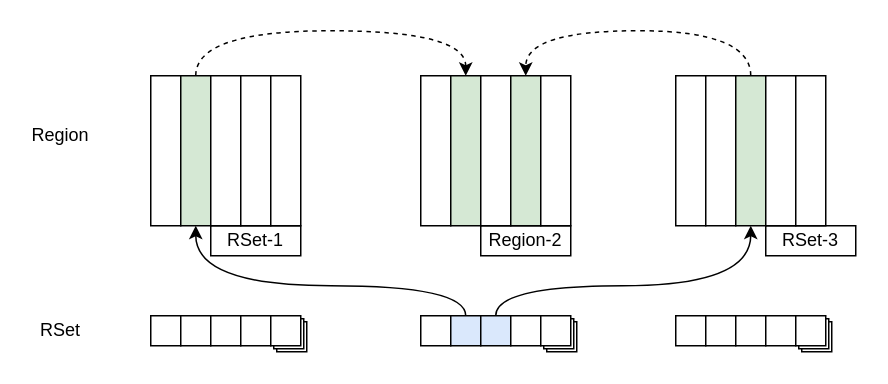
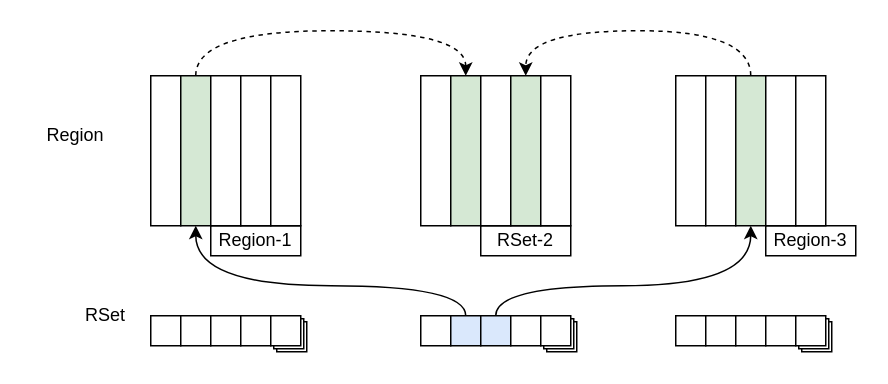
- <mxCell id="42" value="Region" style="text;html=1;strokeColor=none;fillColor=none;align=center;verticalAlign=middle;whiteSpace=wrap;rounded=0;" parent="1" vertex="1"><mxGeometry x="20" y="80" width="40" height="20" as="geometry" /></mxCell>
+ <mxCell id="42" value="Region" style="text;html=1;strokeColor=none;fillColor=none;align=center;verticalAlign=middle;whiteSpace=wrap;rounded=0;" parent="1" vertex="1"><mxGeometry x="30" y="80" width="40" height="20" as="geometry" /></mxCell>
- <mxCell id="44" value="RSet-1" style="text;html=1;fillColor=none;align=center;verticalAlign=middle;whiteSpace=wrap;rounded=0;strokeColor=#000000;" parent="1" vertex="1"><mxGeometry x="140" y="150" width="60" height="20" as="geometry" /></mxCell>
+ <mxCell id="44" value="Region-1" style="text;html=1;fillColor=none;align=center;verticalAlign=middle;whiteSpace=wrap;rounded=0;strokeColor=#000000;" parent="1" vertex="1"><mxGeometry x="140" y="150" width="60" height="20" as="geometry" /></mxCell>
- <mxCell id="45" value="Region-2" style="text;html=1;fillColor=none;align=center;verticalAlign=middle;whiteSpace=wrap;rounded=0;strokeColor=#000000;" parent="1" vertex="1"><mxGeometry x="320" y="150" width="60" height="20" as="geometry" /></mxCell>
+ <mxCell id="45" value="RSet-2" style="text;html=1;fillColor=none;align=center;verticalAlign=middle;whiteSpace=wrap;rounded=0;strokeColor=#000000;" parent="1" vertex="1"><mxGeometry x="320" y="150" width="60" height="20" as="geometry" /></mxCell>
- <mxCell id="46" value="RSet-3" style="text;html=1;fillColor=none;align=center;verticalAlign=middle;whiteSpace=wrap;rounded=0;strokeColor=#000000;" parent="1" vertex="1"><mxGeometry x="510" y="150" width="60" height="20" as="geometry" /></mxCell>
+ <mxCell id="46" value="Region-3" style="text;html=1;fillColor=none;align=center;verticalAlign=middle;whiteSpace=wrap;rounded=0;strokeColor=#000000;" parent="1" vertex="1"><mxGeometry x="510" y="150" width="60" height="20" as="geometry" /></mxCell>
- <mxCell id="43" value="RSet" style="text;html=1;strokeColor=none;fillColor=none;align=center;verticalAlign=middle;whiteSpace=wrap;rounded=0;" parent="1" vertex="1"><mxGeometry x="20" y="210" width="40" height="20" as="geometry" /></mxCell>
+ <mxCell id="43" value="RSet" style="text;html=1;strokeColor=none;fillColor=none;align=center;verticalAlign=middle;whiteSpace=wrap;rounded=0;" parent="1" vertex="1"><mxGeometry x="50" y="200" width="40" height="20" as="geometry" /></mxCell>
